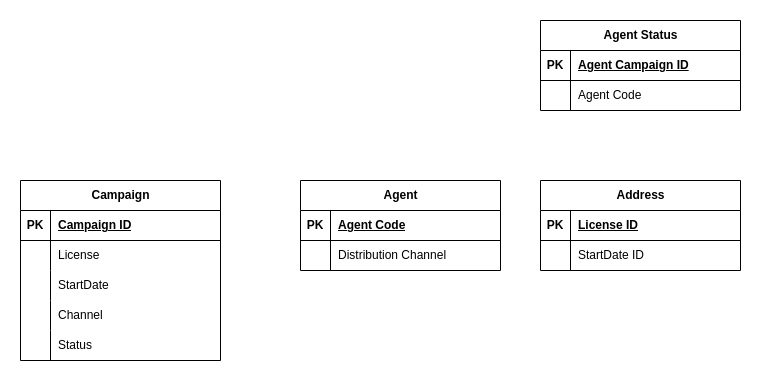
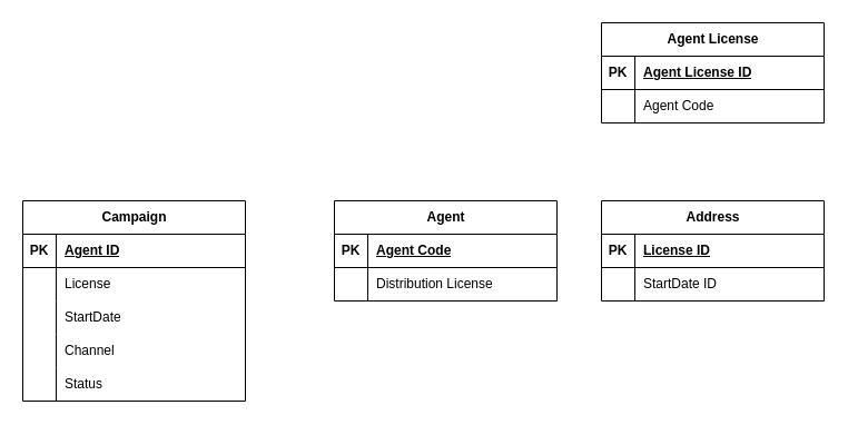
- <mxCell id="16" value="Agent Status" style="shape=table;startSize=30;container=1;collapsible=1;childLayout=tableLayout;fixedRows=1;rowLines=0;fontStyle=1;align=center;resizeLast=1;html=1;" vertex="1" parent="1"><mxGeometry x="540" width="200" height="90" as="geometry" y="20"><mxRectangle x="320" y="160" width="70" height="30" as="alternateBounds" /></mxGeometry></mxCell>
+ <mxCell id="16" value="Agent License" style="shape=table;startSize=30;container=1;collapsible=1;childLayout=tableLayout;fixedRows=1;rowLines=0;fontStyle=1;align=center;resizeLast=1;html=1;" vertex="1" parent="1"><mxGeometry x="540" width="200" height="90" as="geometry" y="20"><mxRectangle x="320" y="160" width="70" height="30" as="alternateBounds" /></mxGeometry></mxCell>
- <mxCell id="19" value="Agent Campaign ID" style="shape=partialRectangle;connectable=0;fillColor=none;top=0;left=0;bottom=0;right=0;align=left;spacingLeft=6;fontStyle=5;overflow=hidden;whiteSpace=wrap;html=1;" vertex="1" parent="17"><mxGeometry x="30" width="170" height="30" as="geometry"><mxRectangle width="170" height="30" as="alternateBounds" /></mxGeometry></mxCell>
+ <mxCell id="19" value="Agent License ID" style="shape=partialRectangle;connectable=0;fillColor=none;top=0;left=0;bottom=0;right=0;align=left;spacingLeft=6;fontStyle=5;overflow=hidden;whiteSpace=wrap;html=1;" vertex="1" parent="17"><mxGeometry x="30" width="170" height="30" as="geometry"><mxRectangle width="170" height="30" as="alternateBounds" /></mxGeometry></mxCell>
- <mxCell id="26" value="Campaign ID" style="shape=partialRectangle;connectable=0;fillColor=none;top=0;left=0;bottom=0;right=0;align=left;spacingLeft=6;fontStyle=5;overflow=hidden;whiteSpace=wrap;html=1;" vertex="1" parent="24"><mxGeometry x="30" width="170" height="30" as="geometry"><mxRectangle width="170" height="30" as="alternateBounds" /></mxGeometry></mxCell>
+ <mxCell id="26" value="Agent ID" style="shape=partialRectangle;connectable=0;fillColor=none;top=0;left=0;bottom=0;right=0;align=left;spacingLeft=6;fontStyle=5;overflow=hidden;whiteSpace=wrap;html=1;" vertex="1" parent="24"><mxGeometry x="30" width="170" height="30" as="geometry"><mxRectangle width="170" height="30" as="alternateBounds" /></mxGeometry></mxCell>
- <mxCell id="8" value="Distribution Channel" style="shape=partialRectangle;connectable=0;fillColor=none;top=0;left=0;bottom=0;right=0;align=left;spacingLeft=6;overflow=hidden;whiteSpace=wrap;html=1;" vertex="1" parent="6"><mxGeometry x="30" width="170" height="30" as="geometry"><mxRectangle width="170" height="30" as="alternateBounds" /></mxGeometry></mxCell>
+ <mxCell id="8" value="Distribution License" style="shape=partialRectangle;connectable=0;fillColor=none;top=0;left=0;bottom=0;right=0;align=left;spacingLeft=6;overflow=hidden;whiteSpace=wrap;html=1;" vertex="1" parent="6"><mxGeometry x="30" width="170" height="30" as="geometry"><mxRectangle width="170" height="30" as="alternateBounds" /></mxGeometry></mxCell>
